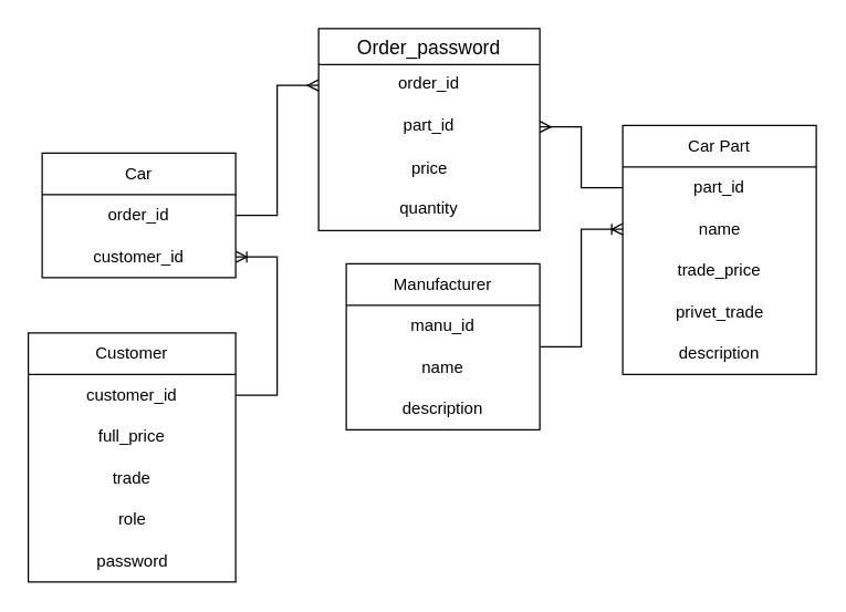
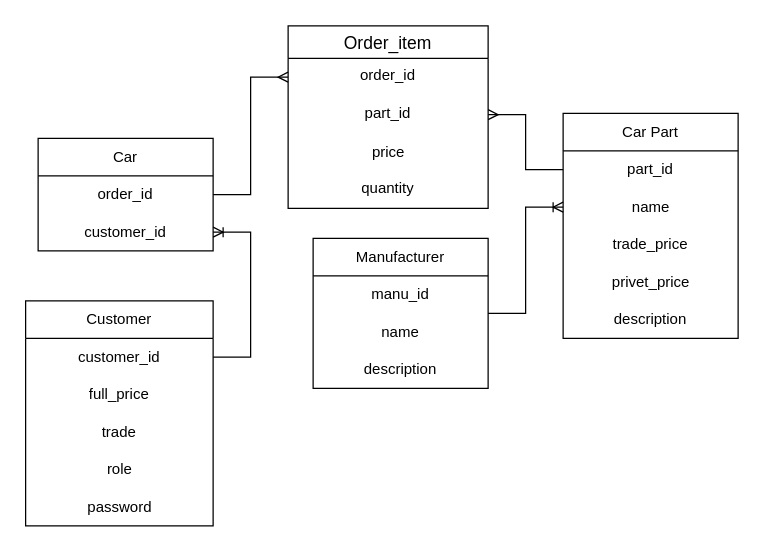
- <mxCell id="23" value="Order_password" style="swimlane;fontStyle=0;childLayout=stackLayout;horizontal=1;startSize=26;horizontalStack=0;resizeParent=1;resizeParentMax=0;resizeLast=0;collapsible=1;marginBottom=0;align=center;fontSize=14;" vertex="1" parent="1"><mxGeometry x="230" y="20" width="160" height="146" as="geometry" /></mxCell>
+ <mxCell id="23" value="Order_item" style="swimlane;fontStyle=0;childLayout=stackLayout;horizontal=1;startSize=26;horizontalStack=0;resizeParent=1;resizeParentMax=0;resizeLast=0;collapsible=1;marginBottom=0;align=center;fontSize=14;" vertex="1" parent="1"><mxGeometry x="230" y="20" width="160" height="146" as="geometry" /></mxCell>
- <mxCell id="15" value="privet_trade" style="text;html=1;align=center;verticalAlign=middle;resizable=0;points=[];autosize=1;strokeColor=none;fillColor=none;" vertex="1" parent="11"><mxGeometry y="120" width="140" height="30" as="geometry" /></mxCell>
+ <mxCell id="15" value="privet_price" style="text;html=1;align=center;verticalAlign=middle;resizable=0;points=[];autosize=1;strokeColor=none;fillColor=none;" vertex="1" parent="11"><mxGeometry y="120" width="140" height="30" as="geometry" /></mxCell>
